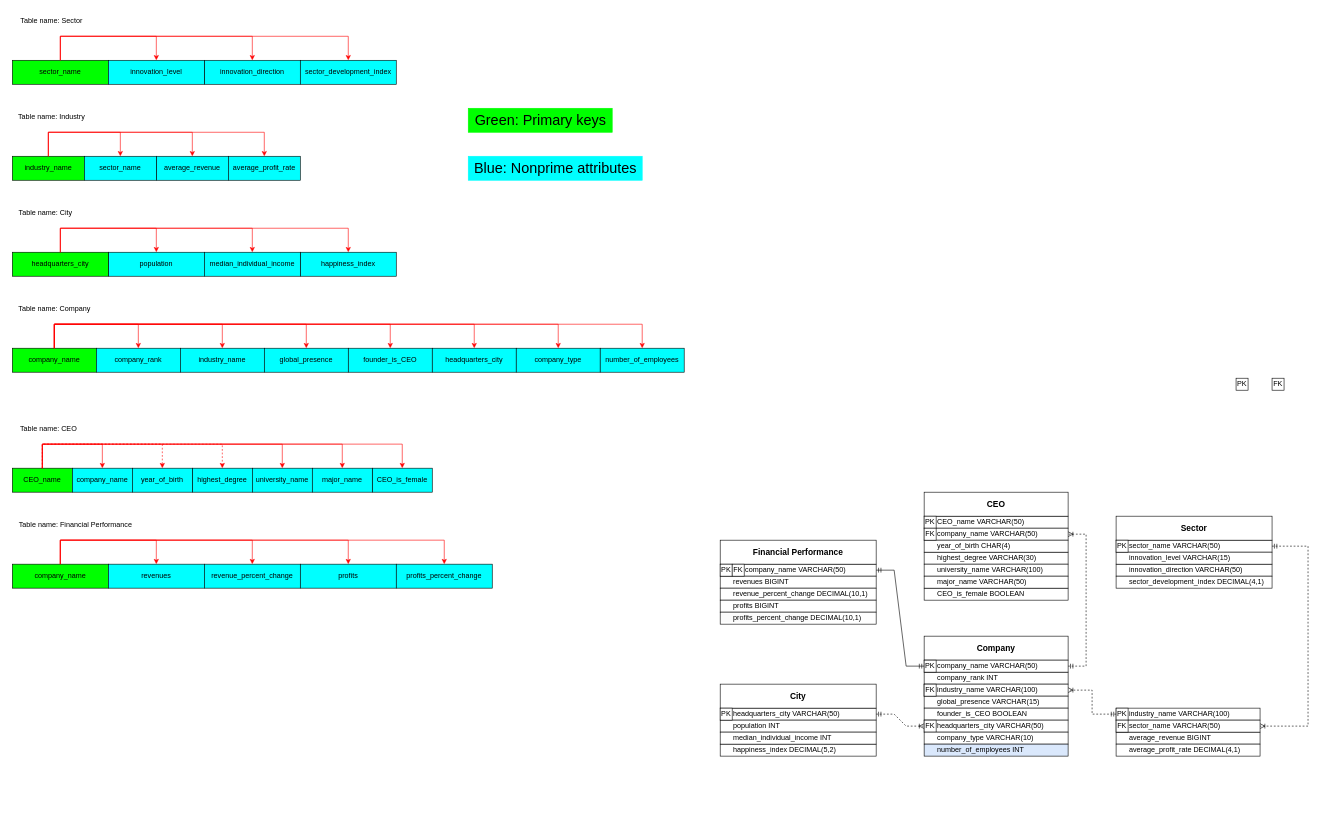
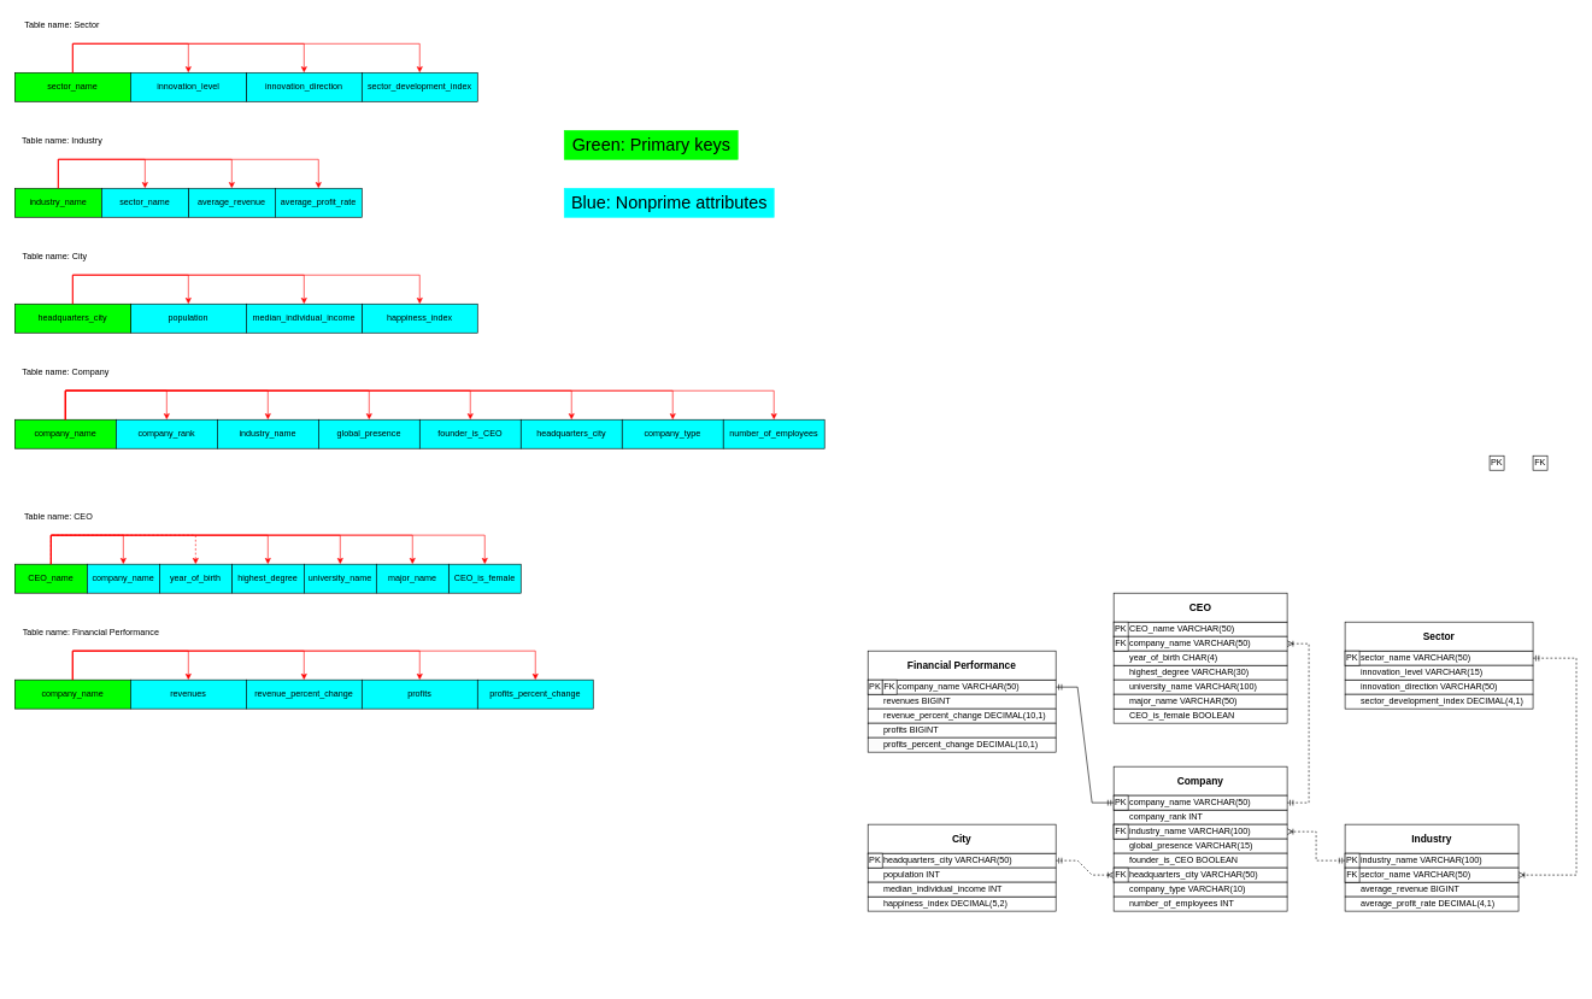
- <mxCell id="75" style="edgeStyle=orthogonalEdgeStyle;rounded=0;orthogonalLoop=1;jettySize=auto;html=1;strokeColor=#FF0000;exitX=0.5;exitY=0;exitDx=0;exitDy=0;entryX=0.5;entryY=0;entryDx=0;entryDy=0;dashed=1;" parent="65" source="66" target="67" edge="1"><mxGeometry relative="1" as="geometry"><mxPoint x="50" y="19.79" as="sourcePoint" /><mxPoint x="350" y="19.93" as="targetPoint" /><Array as="points"><mxPoint x="50" y="40" /><mxPoint x="350" y="40" /></Array></mxGeometry></mxCell>
+ <mxCell id="75" style="edgeStyle=orthogonalEdgeStyle;rounded=0;orthogonalLoop=1;jettySize=auto;html=1;strokeColor=#FF0000;exitX=0.5;exitY=0;exitDx=0;exitDy=0;entryX=0.5;entryY=0;entryDx=0;entryDy=0;" parent="65" source="66" target="67" edge="1"><mxGeometry relative="1" as="geometry"><mxPoint x="50" y="19.79" as="sourcePoint" /><mxPoint x="350" y="19.93" as="targetPoint" /><Array as="points"><mxPoint x="50" y="40" /><mxPoint x="350" y="40" /></Array></mxGeometry></mxCell>
+ <mxCell id="9" value="&lt;b&gt;&lt;font style=&quot;font-size: 14px;&quot;&gt;Industry&lt;/font&gt;&lt;/b&gt;" style="rounded=0;whiteSpace=wrap;html=1;" parent="7" vertex="1"><mxGeometry width="240" height="40" as="geometry" /></mxCell>
- <mxCell id="63" value="&amp;nbsp; &amp;nbsp; &amp;nbsp; number_of_employees INT" style="rounded=0;whiteSpace=wrap;html=1;align=left;fillColor=#dae8fc;" parent="52" vertex="1"><mxGeometry y="180" width="240" height="20" as="geometry" /></mxCell>
+ <mxCell id="63" value="&amp;nbsp; &amp;nbsp; &amp;nbsp; number_of_employees INT" style="rounded=0;whiteSpace=wrap;html=1;align=left;" parent="52" vertex="1"><mxGeometry y="180" width="240" height="20" as="geometry" /></mxCell>
